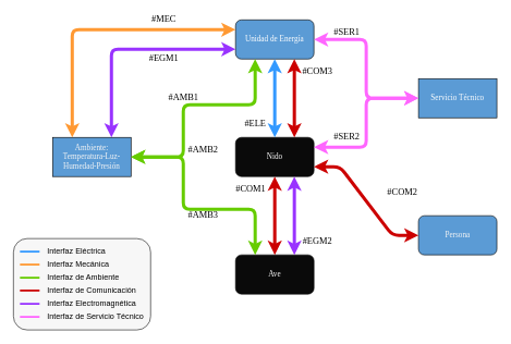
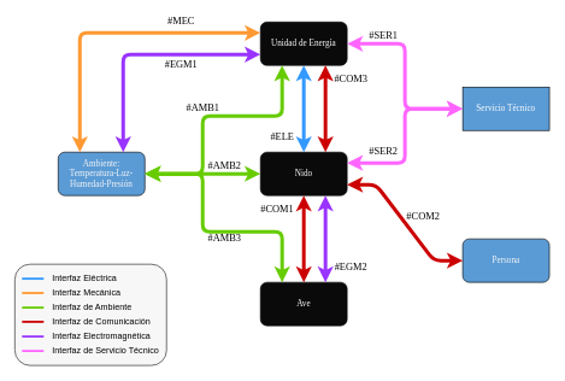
- <mxCell id="6" value="&lt;font color=&quot;#FFFFFF&quot; face=&quot;Calibri&quot;&gt;Unidad de Energía&lt;/font&gt;" style="rounded=1;whiteSpace=wrap;html=1;fillColor=#5b9bd5;" parent="1" vertex="1"><mxGeometry x="360" y="30" width="120" height="60" as="geometry" /></mxCell>
+ <mxCell id="6" value="&lt;font color=&quot;#FFFFFF&quot; face=&quot;Calibri&quot;&gt;Unidad de Energía&lt;/font&gt;" style="rounded=1;whiteSpace=wrap;html=1;fillColor=#0A0A0A;" parent="1" vertex="1"><mxGeometry x="360" y="30" width="120" height="60" as="geometry" /></mxCell>
- <mxCell id="4" value="&lt;div&gt;&lt;font color=&quot;#F5F5F5&quot; face=&quot;Calibri&quot;&gt;Ambiente:&lt;/font&gt;&lt;/div&gt;&lt;div&gt;&lt;font color=&quot;#F5F5F5&quot;&gt;&lt;font face=&quot;Calibri&quot;&gt;Temperatura-Luz-Humedad-Presión&lt;/font&gt;&lt;br&gt;&lt;/font&gt;&lt;/div&gt;" style="whiteSpace=wrap;html=1;fillColor=#5B9BD5;rounded=0;" parent="1" vertex="1"><mxGeometry x="80" y="210" width="120" height="60" as="geometry" /></mxCell>
+ <mxCell id="4" value="&lt;div&gt;&lt;font color=&quot;#F5F5F5&quot; face=&quot;Calibri&quot;&gt;Ambiente:&lt;/font&gt;&lt;/div&gt;&lt;div&gt;&lt;font color=&quot;#F5F5F5&quot;&gt;&lt;font face=&quot;Calibri&quot;&gt;Temperatura-Luz-Humedad-Presión&lt;/font&gt;&lt;br&gt;&lt;/font&gt;&lt;/div&gt;" style="rounded=1;whiteSpace=wrap;html=1;fillColor=#5B9BD5;" parent="1" vertex="1"><mxGeometry x="80" y="210" width="120" height="60" as="geometry" /></mxCell>
+ <mxCell id="12" value="" style="endArrow=classic;startArrow=classic;html=1;strokeWidth=5;exitX=1;exitY=0.5;exitDx=0;exitDy=0;strokeColor=#66CC00;entryX=0;entryY=0.5;entryDx=0;entryDy=0;" parent="1" source="4" target="3" edge="1"><mxGeometry width="50" height="50" relative="1" as="geometry"><mxPoint x="180" y="270" as="sourcePoint" /><mxPoint x="278.26" y="240.04" as="targetPoint" /></mxGeometry></mxCell>
- <mxCell id="33" value="&lt;font face=&quot;Calibri&quot; style=&quot;font-size: 14px&quot;&gt;#COM2&lt;/font&gt;" style="text;html=1;align=center;verticalAlign=middle;resizable=0;points=[];autosize=1;" vertex="1" parent="1"><mxGeometry x="585" y="285" width="60" height="20" as="geometry" /></mxCell>
+ <mxCell id="33" value="&lt;font face=&quot;Calibri&quot; style=&quot;font-size: 14px&quot;&gt;#COM2&lt;/font&gt;" style="text;html=1;align=center;verticalAlign=middle;resizable=0;points=[];autosize=1;" vertex="1" parent="1"><mxGeometry x="555" y="290" width="60" height="20" as="geometry" /></mxCell>
